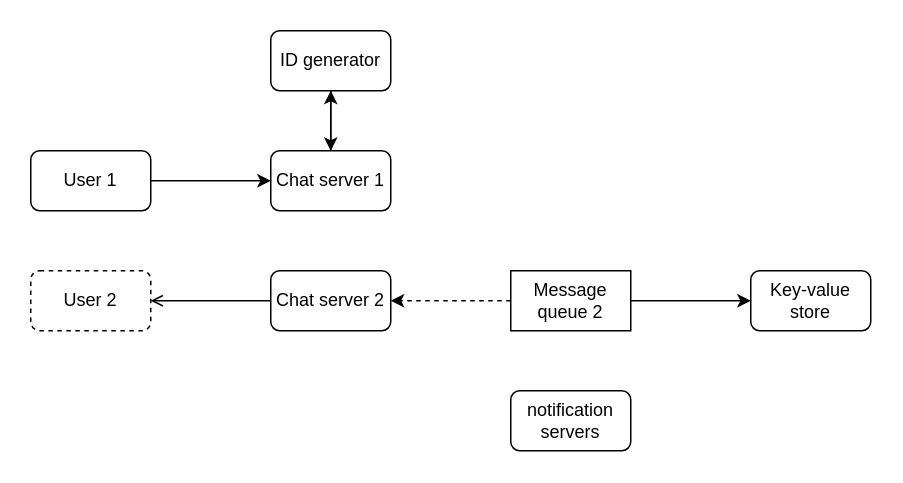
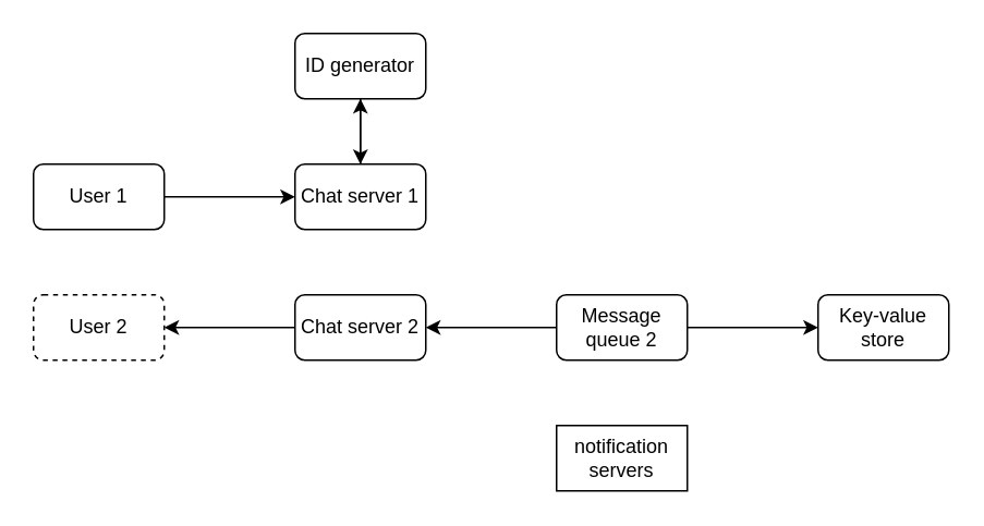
- <mxCell id="7" style="edgeStyle=orthogonalEdgeStyle;rounded=0;orthogonalLoop=1;jettySize=auto;html=1;exitX=0;exitY=0.5;exitDx=0;exitDy=0;entryX=1;entryY=0.5;entryDx=0;entryDy=0;endArrow=open;" edge="1" parent="1" source="8" target="4"><mxGeometry relative="1" as="geometry" /></mxCell>
+ <mxCell id="7" style="edgeStyle=orthogonalEdgeStyle;rounded=0;orthogonalLoop=1;jettySize=auto;html=1;exitX=0;exitY=0.5;exitDx=0;exitDy=0;entryX=1;entryY=0.5;entryDx=0;entryDy=0;" edge="1" parent="1" source="8" target="4"><mxGeometry relative="1" as="geometry" /></mxCell>
- <mxCell id="10" style="edgeStyle=orthogonalEdgeStyle;rounded=0;orthogonalLoop=1;jettySize=auto;html=1;exitX=0;exitY=0.5;exitDx=0;exitDy=0;dashed=1;" edge="1" parent="1" source="11" target="8"><mxGeometry relative="1" as="geometry" /></mxCell>
+ <mxCell id="10" style="edgeStyle=orthogonalEdgeStyle;rounded=0;orthogonalLoop=1;jettySize=auto;html=1;exitX=0;exitY=0.5;exitDx=0;exitDy=0;" edge="1" parent="1" source="11" target="8"><mxGeometry relative="1" as="geometry" /></mxCell>
- <mxCell id="11" value="Message queue 2" style="whiteSpace=wrap;html=1;rounded=0;" vertex="1" parent="1"><mxGeometry x="340" y="180" width="80" height="40" as="geometry" /></mxCell>
+ <mxCell id="11" value="Message queue 2" style="rounded=1;whiteSpace=wrap;html=1;" vertex="1" parent="1"><mxGeometry x="340" y="180" width="80" height="40" as="geometry" /></mxCell>
- <mxCell id="15" value="notification servers" style="rounded=1;whiteSpace=wrap;html=1;" vertex="1" parent="1"><mxGeometry x="340" y="260" width="80" height="40" as="geometry" /></mxCell>
+ <mxCell id="15" value="notification servers" style="whiteSpace=wrap;html=1;rounded=0;" vertex="1" parent="1"><mxGeometry x="340" y="260" width="80" height="40" as="geometry" /></mxCell>
